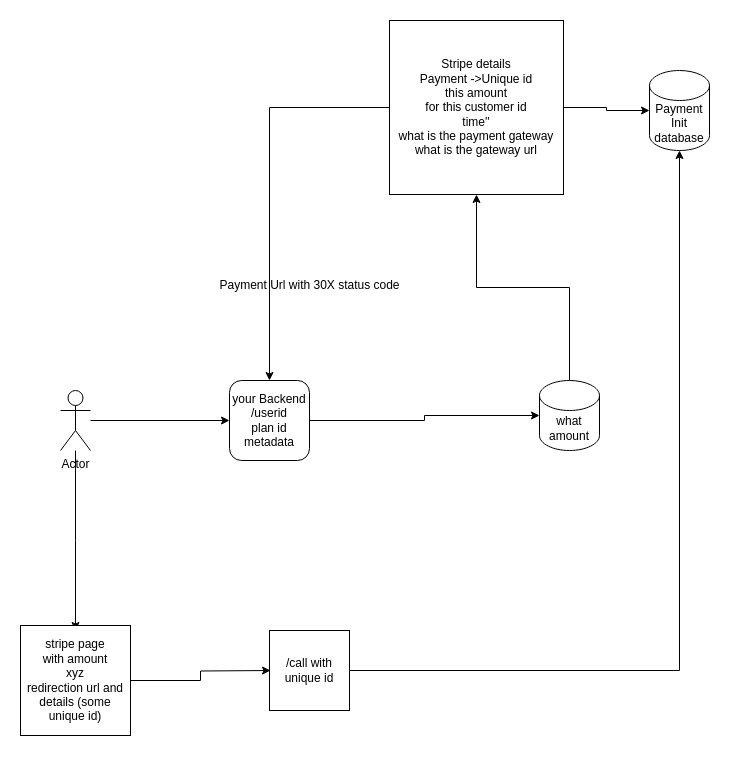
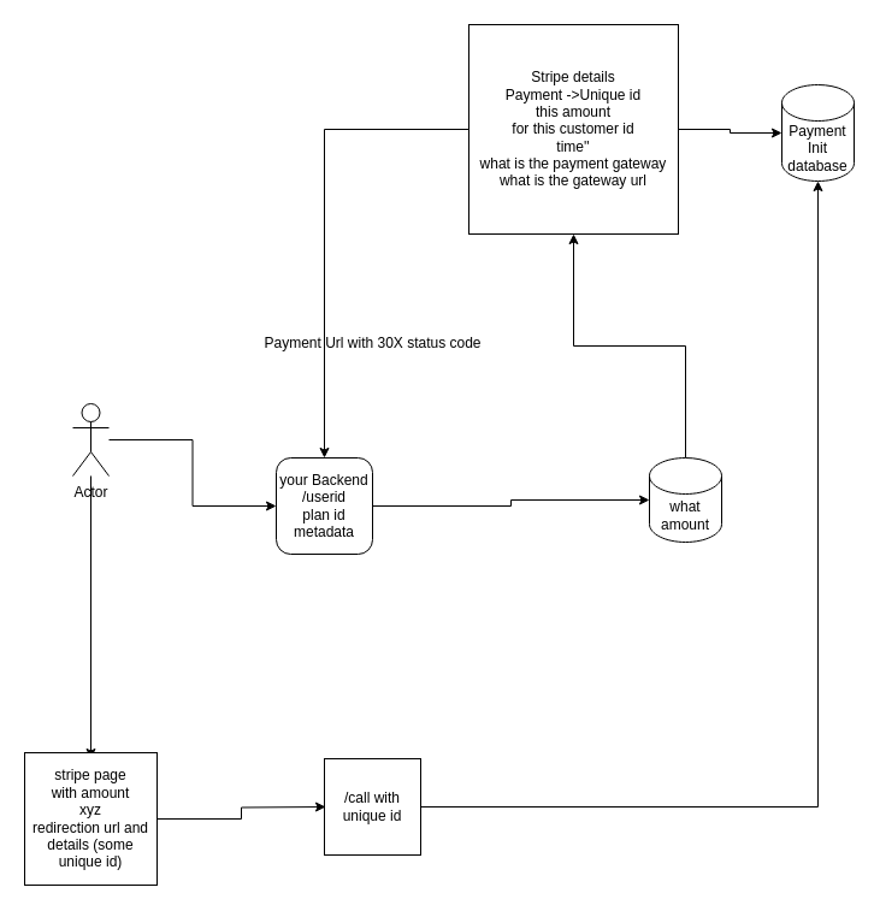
- <mxCell id="4" value="Actor" style="shape=umlActor;verticalLabelPosition=bottom;verticalAlign=top;html=1;outlineConnect=0;" parent="1" vertex="1"><mxGeometry x="60" y="390" width="30" height="60" as="geometry" /></mxCell>
+ <mxCell id="4" value="Actor" style="shape=umlActor;verticalLabelPosition=bottom;verticalAlign=top;html=1;outlineConnect=0;" parent="1" vertex="1"><mxGeometry x="60" y="335" width="30" height="60" as="geometry" /></mxCell>
